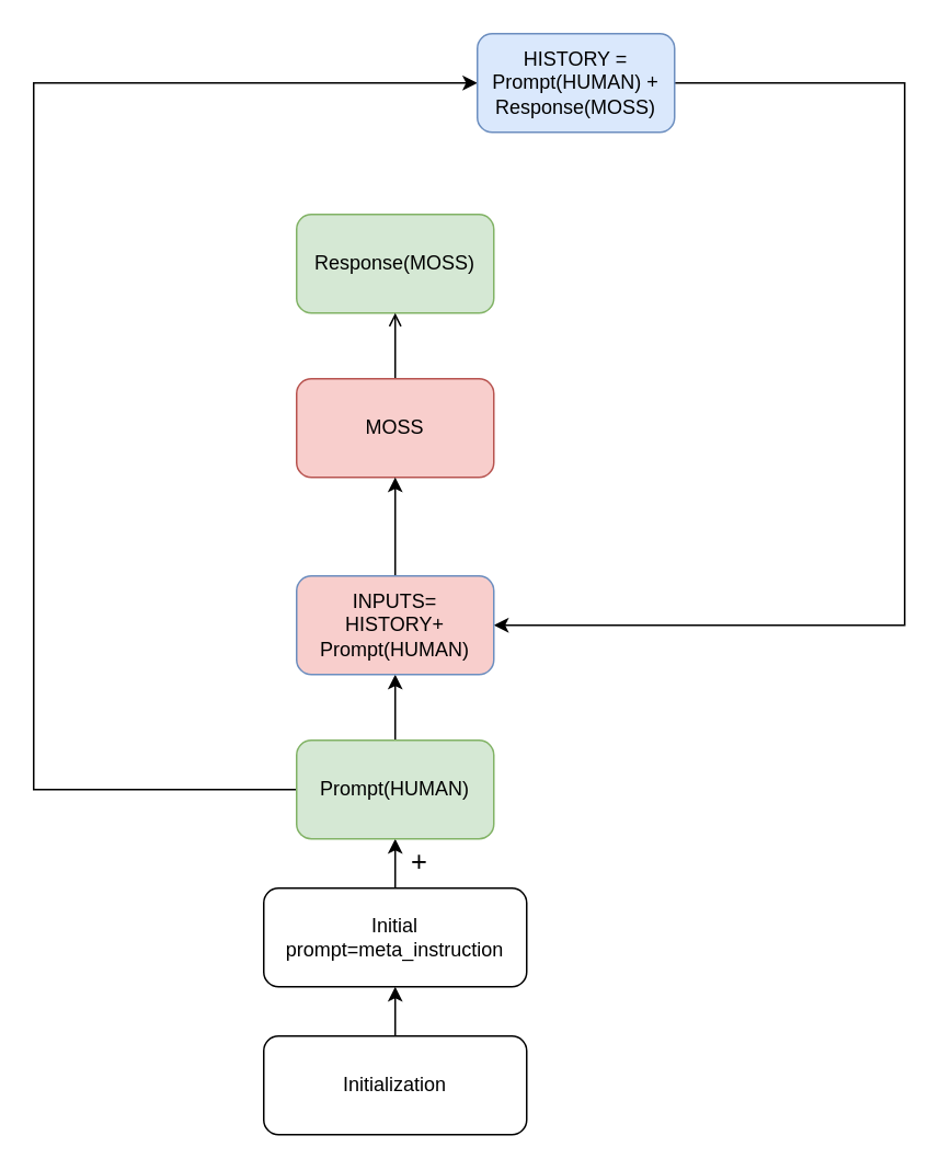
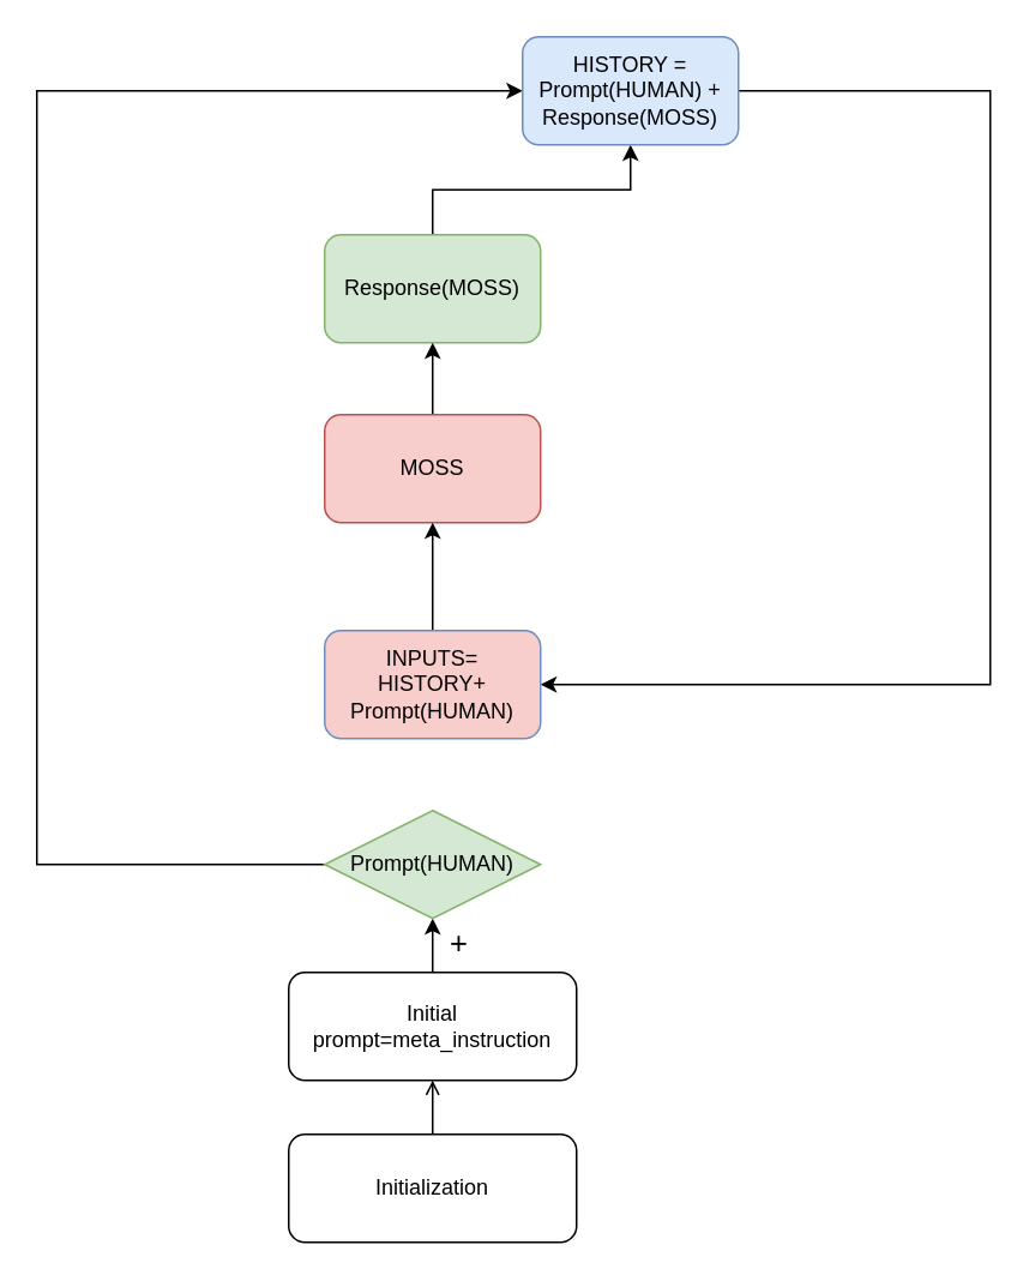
+ <mxCell id="7" value="" style="edgeStyle=orthogonalEdgeStyle;rounded=0;orthogonalLoop=1;jettySize=auto;html=1;" edge="1" parent="1" source="8" target="10"><mxGeometry relative="1" as="geometry"><mxPoint x="240" y="50" as="targetPoint" /></mxGeometry></mxCell>
- <mxCell id="11" style="edgeStyle=orthogonalEdgeStyle;rounded=0;orthogonalLoop=1;jettySize=auto;html=1;endArrow=open;" edge="1" parent="1" source="12" target="8"><mxGeometry relative="1" as="geometry" /></mxCell>
+ <mxCell id="11" style="edgeStyle=orthogonalEdgeStyle;rounded=0;orthogonalLoop=1;jettySize=auto;html=1;" edge="1" parent="1" source="12" target="8"><mxGeometry relative="1" as="geometry" /></mxCell>
- <mxCell id="4" value="" style="edgeStyle=orthogonalEdgeStyle;rounded=0;orthogonalLoop=1;jettySize=auto;html=1;" edge="1" parent="1" source="6" target="14"><mxGeometry relative="1" as="geometry" /></mxCell>
- <mxCell id="6" value="Prompt(HUMAN)" style="rounded=1;whiteSpace=wrap;html=1;fillColor=#d5e8d4;strokeColor=#82b366;" vertex="1" parent="1"><mxGeometry x="180" y="450" width="120" height="60" as="geometry" /></mxCell>
+ <mxCell id="6" value="Prompt(HUMAN)" style="rhombus;whiteSpace=wrap;html=1;fillColor=#d5e8d4;strokeColor=#82b366;" vertex="1" parent="1"><mxGeometry x="180" y="450" width="120" height="60" as="geometry" /></mxCell>
- <mxCell id="15" style="edgeStyle=orthogonalEdgeStyle;rounded=0;orthogonalLoop=1;jettySize=auto;html=1;entryX=0.5;entryY=1;entryDx=0;entryDy=0;" edge="1" parent="1" source="16" target="3"><mxGeometry relative="1" as="geometry" /></mxCell>
+ <mxCell id="15" style="edgeStyle=orthogonalEdgeStyle;rounded=0;orthogonalLoop=1;jettySize=auto;html=1;entryX=0.5;entryY=1;entryDx=0;entryDy=0;endArrow=open;" edge="1" parent="1" source="16" target="3"><mxGeometry relative="1" as="geometry" /></mxCell>
